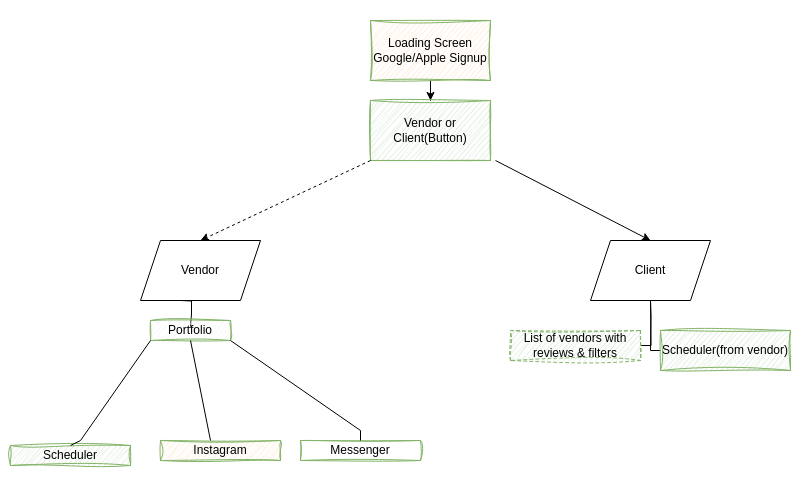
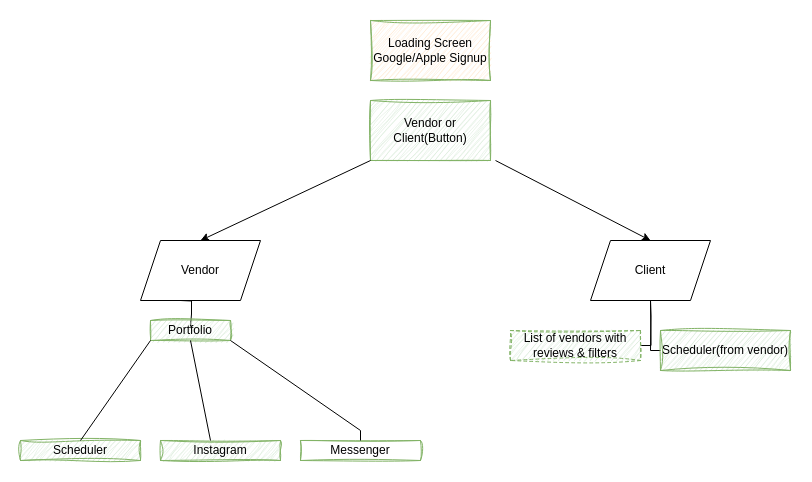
- <mxCell id="2" value="" style="edgeStyle=orthogonalEdgeStyle;rounded=0;orthogonalLoop=1;jettySize=auto;html=1;" edge="1" parent="1" source="3" target="4"><mxGeometry relative="1" as="geometry" /></mxCell>
- <mxCell id="7" value="" style="endArrow=classic;html=1;rounded=0;exitX=0;exitY=1;exitDx=0;exitDy=0;entryX=0.5;entryY=0;entryDx=0;entryDy=0;dashed=1;" edge="1" parent="1" source="4" target="5"><mxGeometry width="50" height="50" relative="1" as="geometry"><mxPoint x="380" y="170" as="sourcePoint" /><mxPoint x="320" y="230" as="targetPoint" /></mxGeometry></mxCell>
+ <mxCell id="7" value="" style="endArrow=classic;html=1;rounded=0;exitX=0;exitY=1;exitDx=0;exitDy=0;entryX=0.5;entryY=0;entryDx=0;entryDy=0;" edge="1" parent="1" source="4" target="5"><mxGeometry width="50" height="50" relative="1" as="geometry"><mxPoint x="380" y="170" as="sourcePoint" /><mxPoint x="320" y="230" as="targetPoint" /></mxGeometry></mxCell>
- <mxCell id="14" value="Portfolio" style="whiteSpace=wrap;html=1;align=center;verticalAlign=middle;treeFolding=1;treeMoving=1;sketch=1;curveFitting=1;jiggle=2;fillColor=#f5f5f5;strokeColor=#82b366;" vertex="1" parent="1"><mxGeometry x="150" y="320" width="80" height="20" as="geometry" /></mxCell>
+ <mxCell id="14" value="Portfolio" style="whiteSpace=wrap;html=1;align=center;verticalAlign=middle;treeFolding=1;treeMoving=1;sketch=1;curveFitting=1;jiggle=2;fillColor=#d5e8d4;strokeColor=#82b366;" vertex="1" parent="1"><mxGeometry x="150" y="320" width="80" height="20" as="geometry" /></mxCell>
- <mxCell id="16" value="Instagram" style="whiteSpace=wrap;html=1;align=center;verticalAlign=middle;treeFolding=1;treeMoving=1;sketch=1;curveFitting=1;jiggle=2;fillColor=#ffe6cc;strokeColor=#82b366;" vertex="1" parent="1"><mxGeometry x="160" y="440" width="120" height="20" as="geometry" /></mxCell>
+ <mxCell id="16" value="Instagram" style="whiteSpace=wrap;html=1;align=center;verticalAlign=middle;treeFolding=1;treeMoving=1;sketch=1;curveFitting=1;jiggle=2;fillColor=#d5e8d4;strokeColor=#82b366;" vertex="1" parent="1"><mxGeometry x="160" y="440" width="120" height="20" as="geometry" /></mxCell>
- <mxCell id="15" value="Scheduler" style="whiteSpace=wrap;html=1;align=center;verticalAlign=middle;treeFolding=1;treeMoving=1;sketch=1;curveFitting=1;jiggle=2;fillColor=#d5e8d4;strokeColor=#82b366;" vertex="1" parent="1"><mxGeometry x="10" y="445" width="120" height="20" as="geometry" /></mxCell>
+ <mxCell id="15" value="Scheduler" style="whiteSpace=wrap;html=1;align=center;verticalAlign=middle;treeFolding=1;treeMoving=1;sketch=1;curveFitting=1;jiggle=2;fillColor=#d5e8d4;strokeColor=#82b366;" vertex="1" parent="1"><mxGeometry y="440" width="120" height="20" as="geometry" x="20" /></mxCell>
